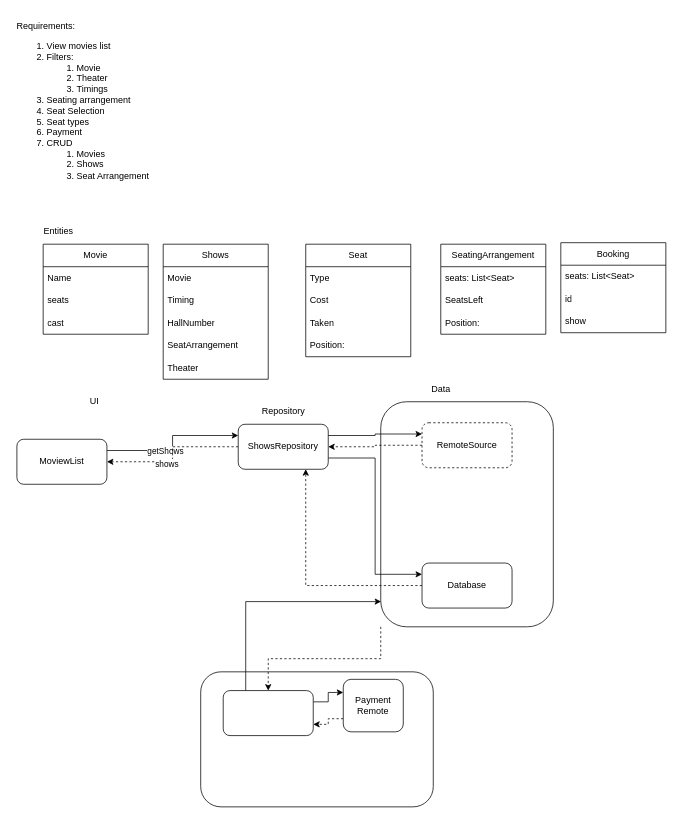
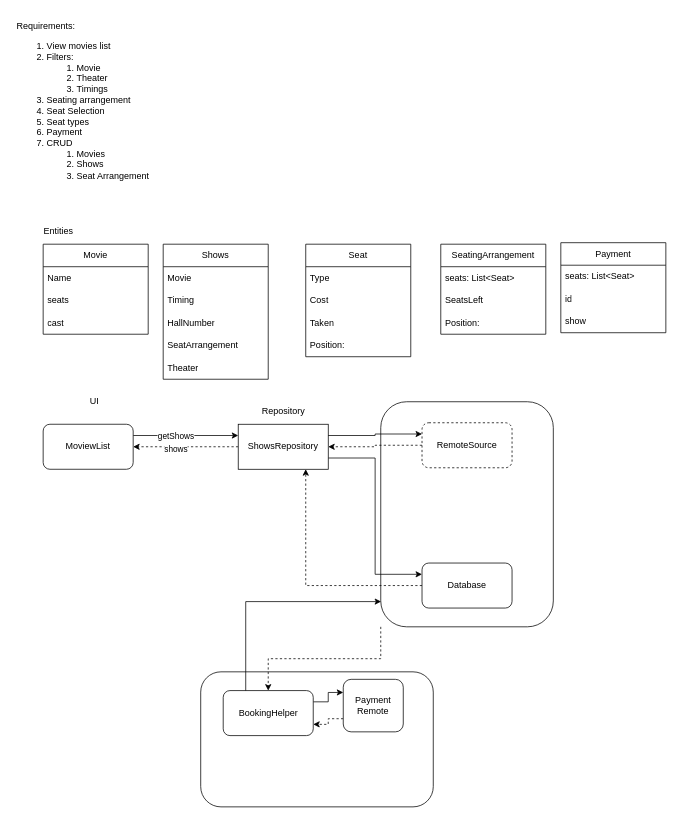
- <mxCell id="46" value="Booking" style="swimlane;fontStyle=0;childLayout=stackLayout;horizontal=1;startSize=30;horizontalStack=0;resizeParent=1;resizeParentMax=0;resizeLast=0;collapsible=1;marginBottom=0;whiteSpace=wrap;html=1;" vertex="1" parent="1"><mxGeometry x="747" y="323" width="140" height="120" as="geometry" /></mxCell>
+ <mxCell id="46" value="Payment" style="swimlane;fontStyle=0;childLayout=stackLayout;horizontal=1;startSize=30;horizontalStack=0;resizeParent=1;resizeParentMax=0;resizeLast=0;collapsible=1;marginBottom=0;whiteSpace=wrap;html=1;" vertex="1" parent="1"><mxGeometry x="747" y="323" width="140" height="120" as="geometry" /></mxCell>
- <mxCell id="36" value="Data" style="text;html=1;align=center;verticalAlign=middle;resizable=0;points=[];autosize=1;strokeColor=none;fillColor=none;" vertex="1" parent="1"><mxGeometry x="562" y="503" width="50" height="30" as="geometry" /></mxCell>
- <mxCell id="31" value="ShowsRepository" style="rounded=1;whiteSpace=wrap;html=1;" vertex="1" parent="1"><mxGeometry x="317" y="565" width="120" height="60" as="geometry" /></mxCell>
+ <mxCell id="31" value="ShowsRepository" style="whiteSpace=wrap;html=1;rounded=0;" vertex="1" parent="1"><mxGeometry x="317" y="565" width="120" height="60" as="geometry" /></mxCell>
- <mxCell id="25" value="MoviewList" style="rounded=1;whiteSpace=wrap;html=1;" vertex="1" parent="1"><mxGeometry x="22" y="585" width="120" height="60" as="geometry" /></mxCell>
+ <mxCell id="25" value="MoviewList" style="rounded=1;whiteSpace=wrap;html=1;" vertex="1" parent="1"><mxGeometry x="57" y="565" width="120" height="60" as="geometry" /></mxCell>
+ <mxCell id="43" value="BookingHelper" style="text;html=1;align=center;verticalAlign=middle;resizable=0;points=[];autosize=1;strokeColor=none;fillColor=none;" vertex="1" parent="1"><mxGeometry x="307" y="935" width="100" height="30" as="geometry" /></mxCell>
